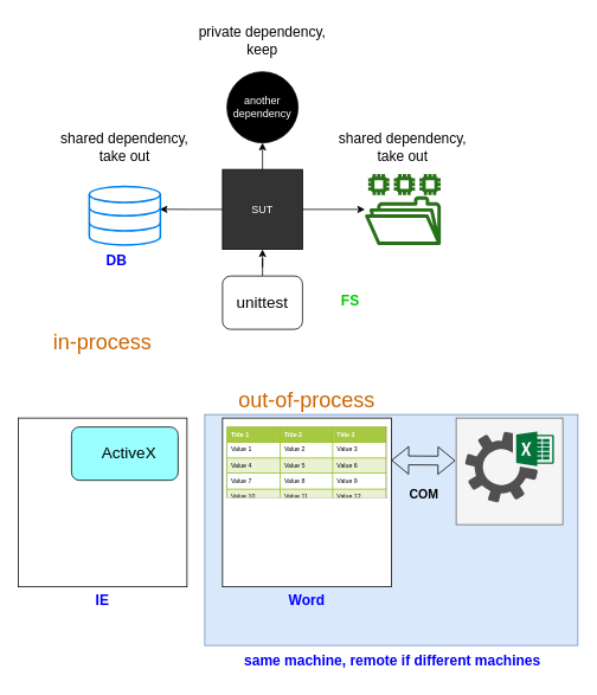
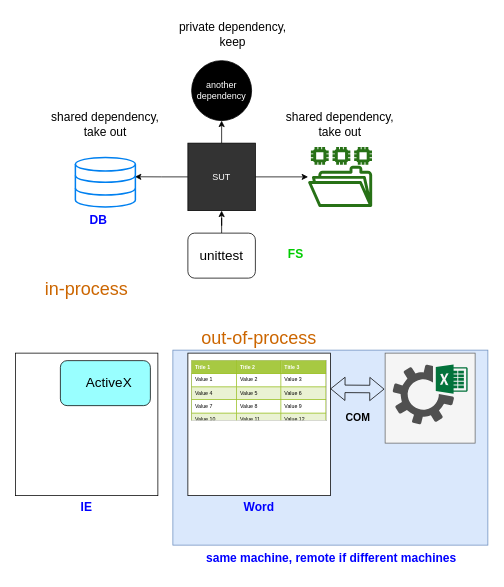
- <mxCell id="14" value="&lt;font style=&quot;font-size: 16px&quot;&gt;private dependency,&lt;br&gt;keep&lt;br&gt;&lt;/font&gt;" style="text;html=1;strokeColor=none;fillColor=none;align=center;verticalAlign=middle;whiteSpace=wrap;rounded=0;" parent="1" vertex="1"><mxGeometry x="210" y="20" width="170" height="50" as="geometry" /></mxCell>
+ <mxCell id="14" value="&lt;font style=&quot;font-size: 16px&quot;&gt;private dependency,&lt;br&gt;keep&lt;br&gt;&lt;/font&gt;" style="text;html=1;strokeColor=none;fillColor=none;align=center;verticalAlign=middle;whiteSpace=wrap;rounded=0;" parent="1" vertex="1"><mxGeometry x="225" y="20" width="170" height="50" as="geometry" /></mxCell>
